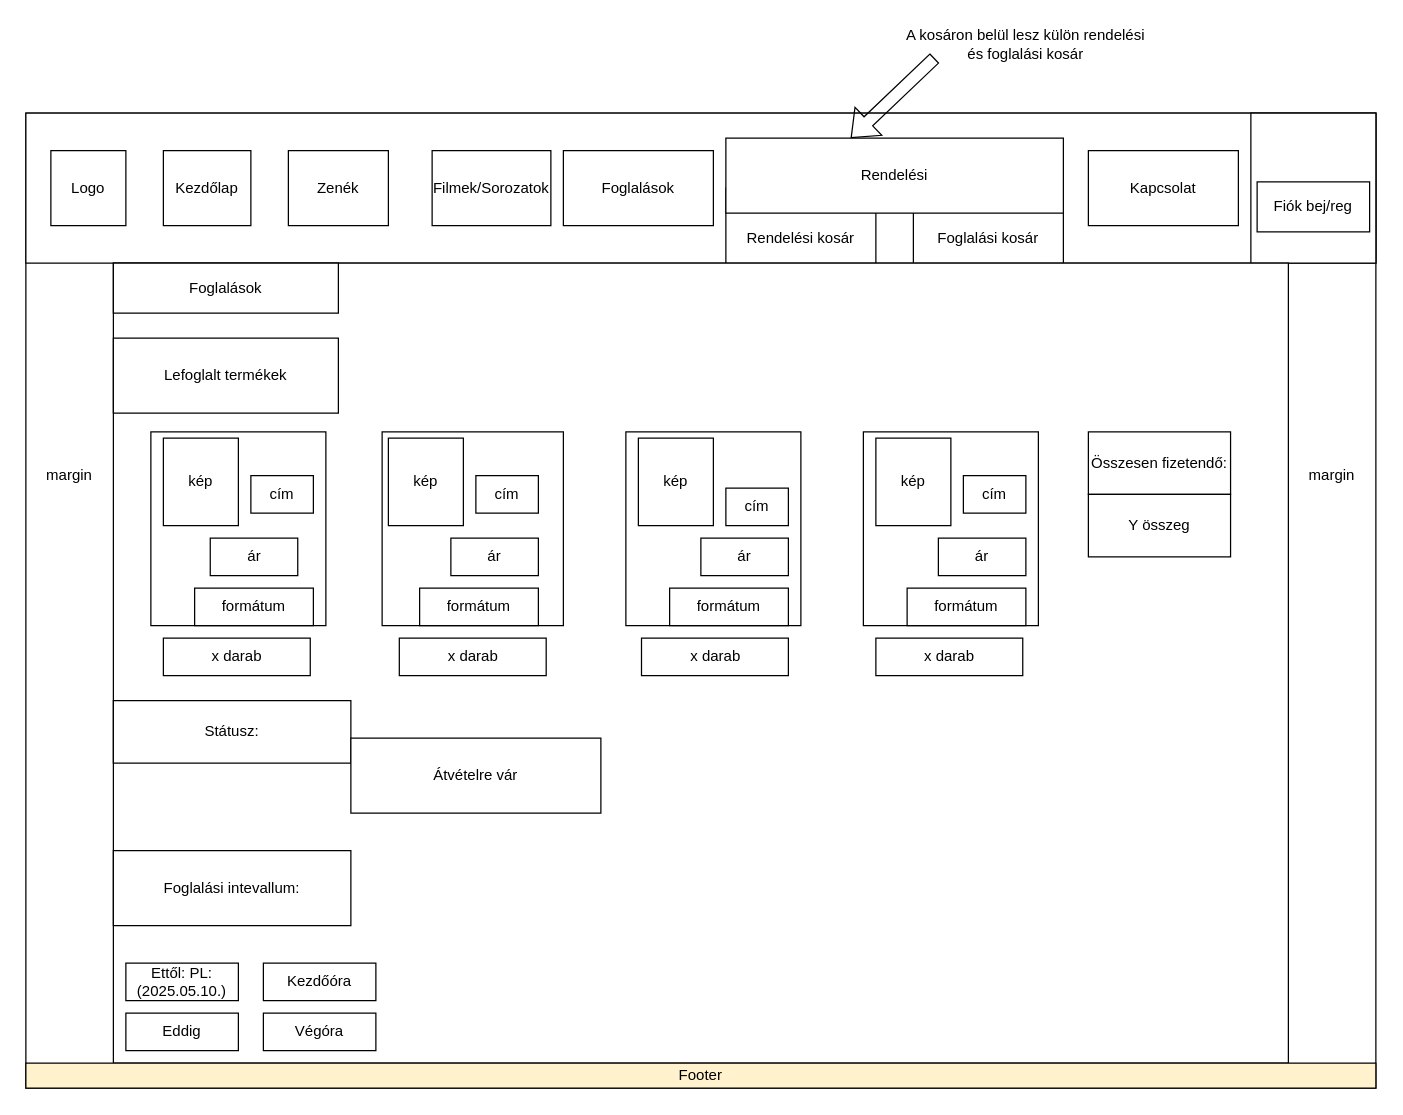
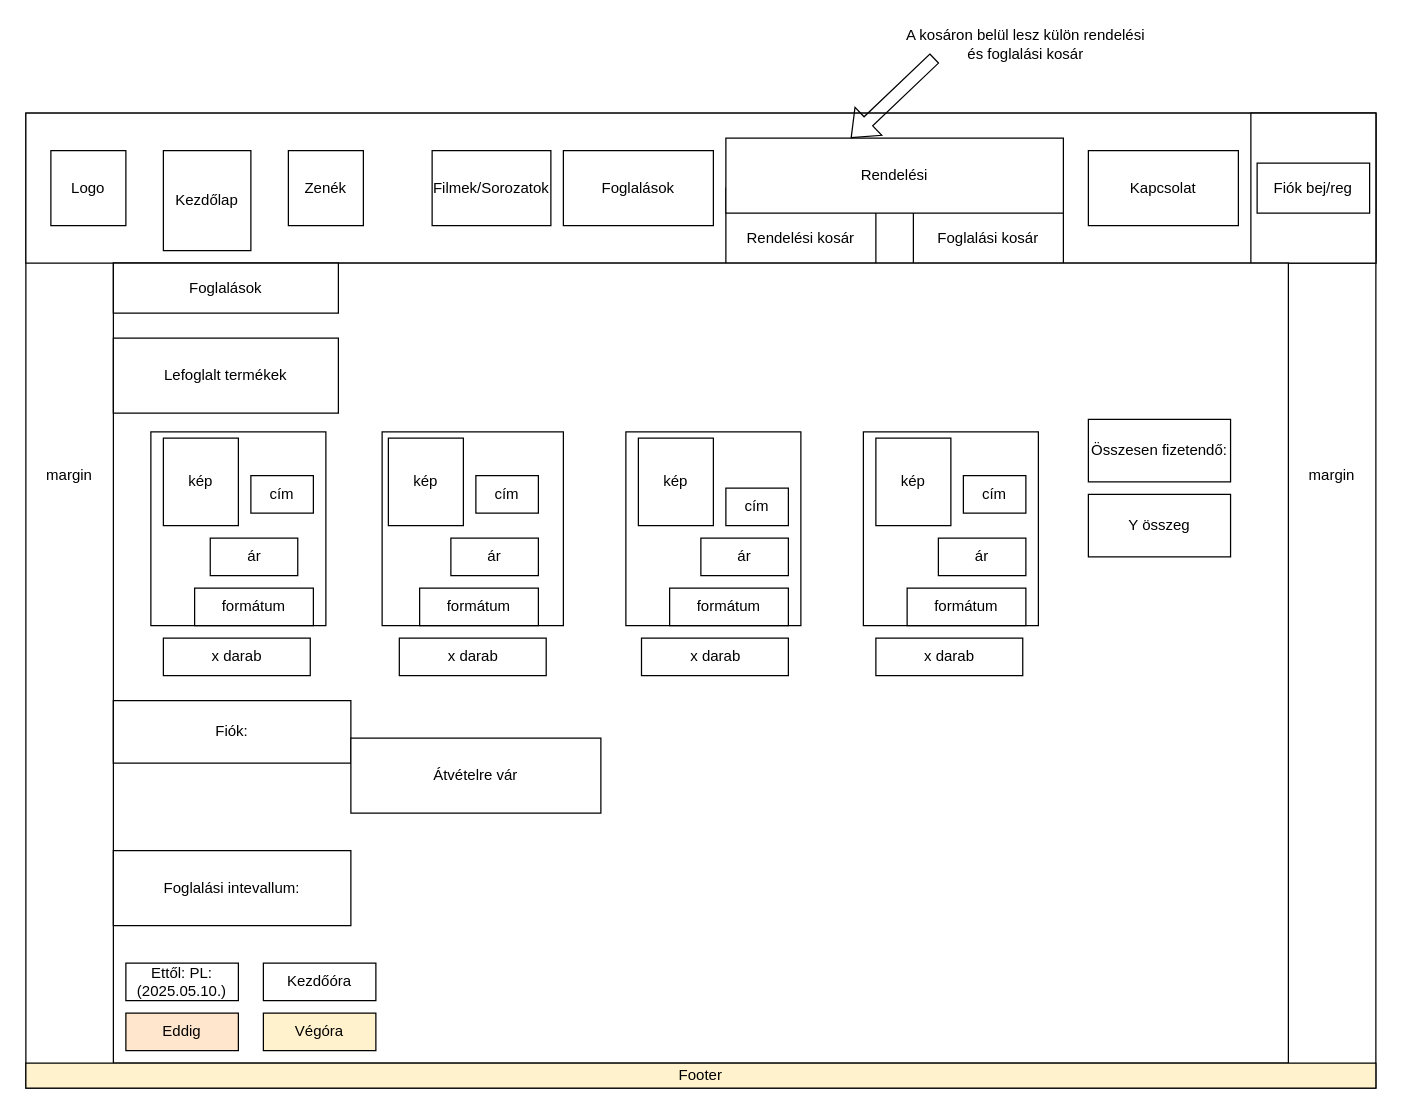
- <mxCell id="5" value="Kezdőlap" style="rounded=0;whiteSpace=wrap;html=1;" vertex="1" parent="1"><mxGeometry x="130" y="120" width="70" height="60" as="geometry" /></mxCell>
+ <mxCell id="5" value="Kezdőlap" style="rounded=0;whiteSpace=wrap;html=1;" vertex="1" parent="1"><mxGeometry x="130" y="120" width="70" height="80" as="geometry" /></mxCell>
- <mxCell id="7" value="Zenék" style="rounded=0;whiteSpace=wrap;html=1;" vertex="1" parent="1"><mxGeometry x="230" y="120" width="80" height="60" as="geometry" /></mxCell>
+ <mxCell id="7" value="Zenék" style="rounded=0;whiteSpace=wrap;html=1;" vertex="1" parent="1"><mxGeometry x="230" y="120" width="60" height="60" as="geometry" /></mxCell>
- <mxCell id="16" value="Fiók bej/reg" style="rounded=0;whiteSpace=wrap;html=1;" vertex="1" parent="1"><mxGeometry x="1005" y="145" width="90" height="40" as="geometry" /></mxCell>
+ <mxCell id="16" value="Fiók bej/reg" style="rounded=0;whiteSpace=wrap;html=1;" vertex="1" parent="1"><mxGeometry x="1005" y="130" width="90" height="40" as="geometry" /></mxCell>
- <mxCell id="49" value="Összesen fizetendő:" style="rounded=0;whiteSpace=wrap;html=1;" vertex="1" parent="1"><mxGeometry x="870" y="345" width="113.75" height="50" as="geometry" /></mxCell>
+ <mxCell id="49" value="Összesen fizetendő:" style="rounded=0;whiteSpace=wrap;html=1;" vertex="1" parent="1"><mxGeometry x="870" y="335" width="113.75" height="50" as="geometry" /></mxCell>
- <mxCell id="52" value="Státusz:" style="rounded=0;whiteSpace=wrap;html=1;" vertex="1" parent="1"><mxGeometry x="90" y="560" width="190" height="50" as="geometry" /></mxCell>
+ <mxCell id="52" value="Fiók:" style="rounded=0;whiteSpace=wrap;html=1;" vertex="1" parent="1"><mxGeometry x="90" y="560" width="190" height="50" as="geometry" /></mxCell>
- <mxCell id="57" value="Eddig" style="rounded=0;whiteSpace=wrap;html=1;" vertex="1" parent="1"><mxGeometry x="100" y="810" width="90" height="30" as="geometry" /></mxCell>
+ <mxCell id="57" value="Eddig" style="rounded=0;whiteSpace=wrap;html=1;fillColor=#ffe6cc;" vertex="1" parent="1"><mxGeometry x="100" y="810" width="90" height="30" as="geometry" /></mxCell>
- <mxCell id="58" value="Végóra" style="rounded=0;whiteSpace=wrap;html=1;" vertex="1" parent="1"><mxGeometry x="210" y="810" width="90" height="30" as="geometry" /></mxCell>
+ <mxCell id="58" value="Végóra" style="rounded=0;whiteSpace=wrap;html=1;fillColor=#fff2cc;" vertex="1" parent="1"><mxGeometry x="210" y="810" width="90" height="30" as="geometry" /></mxCell>
